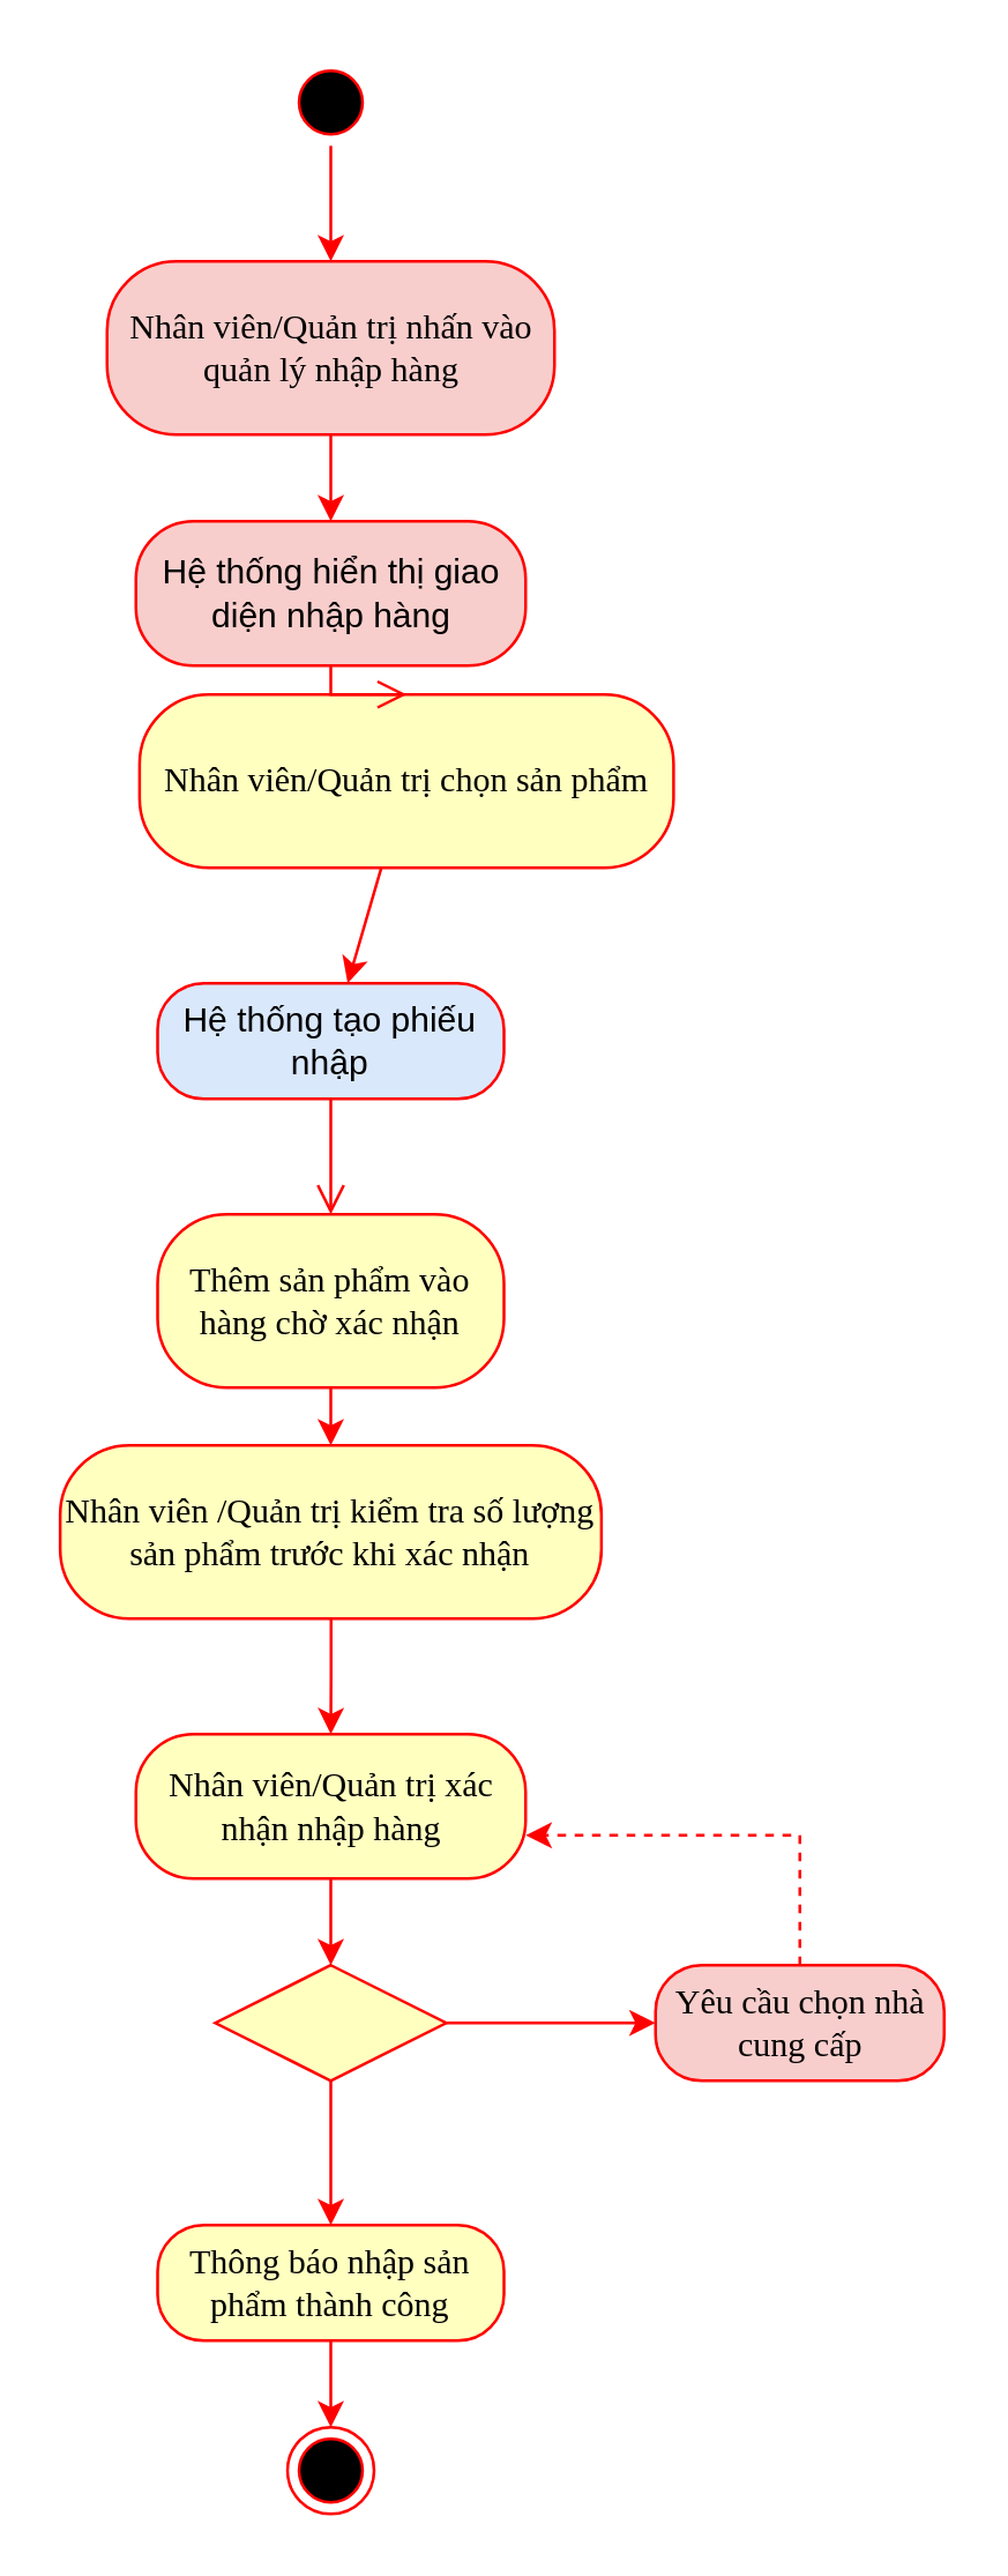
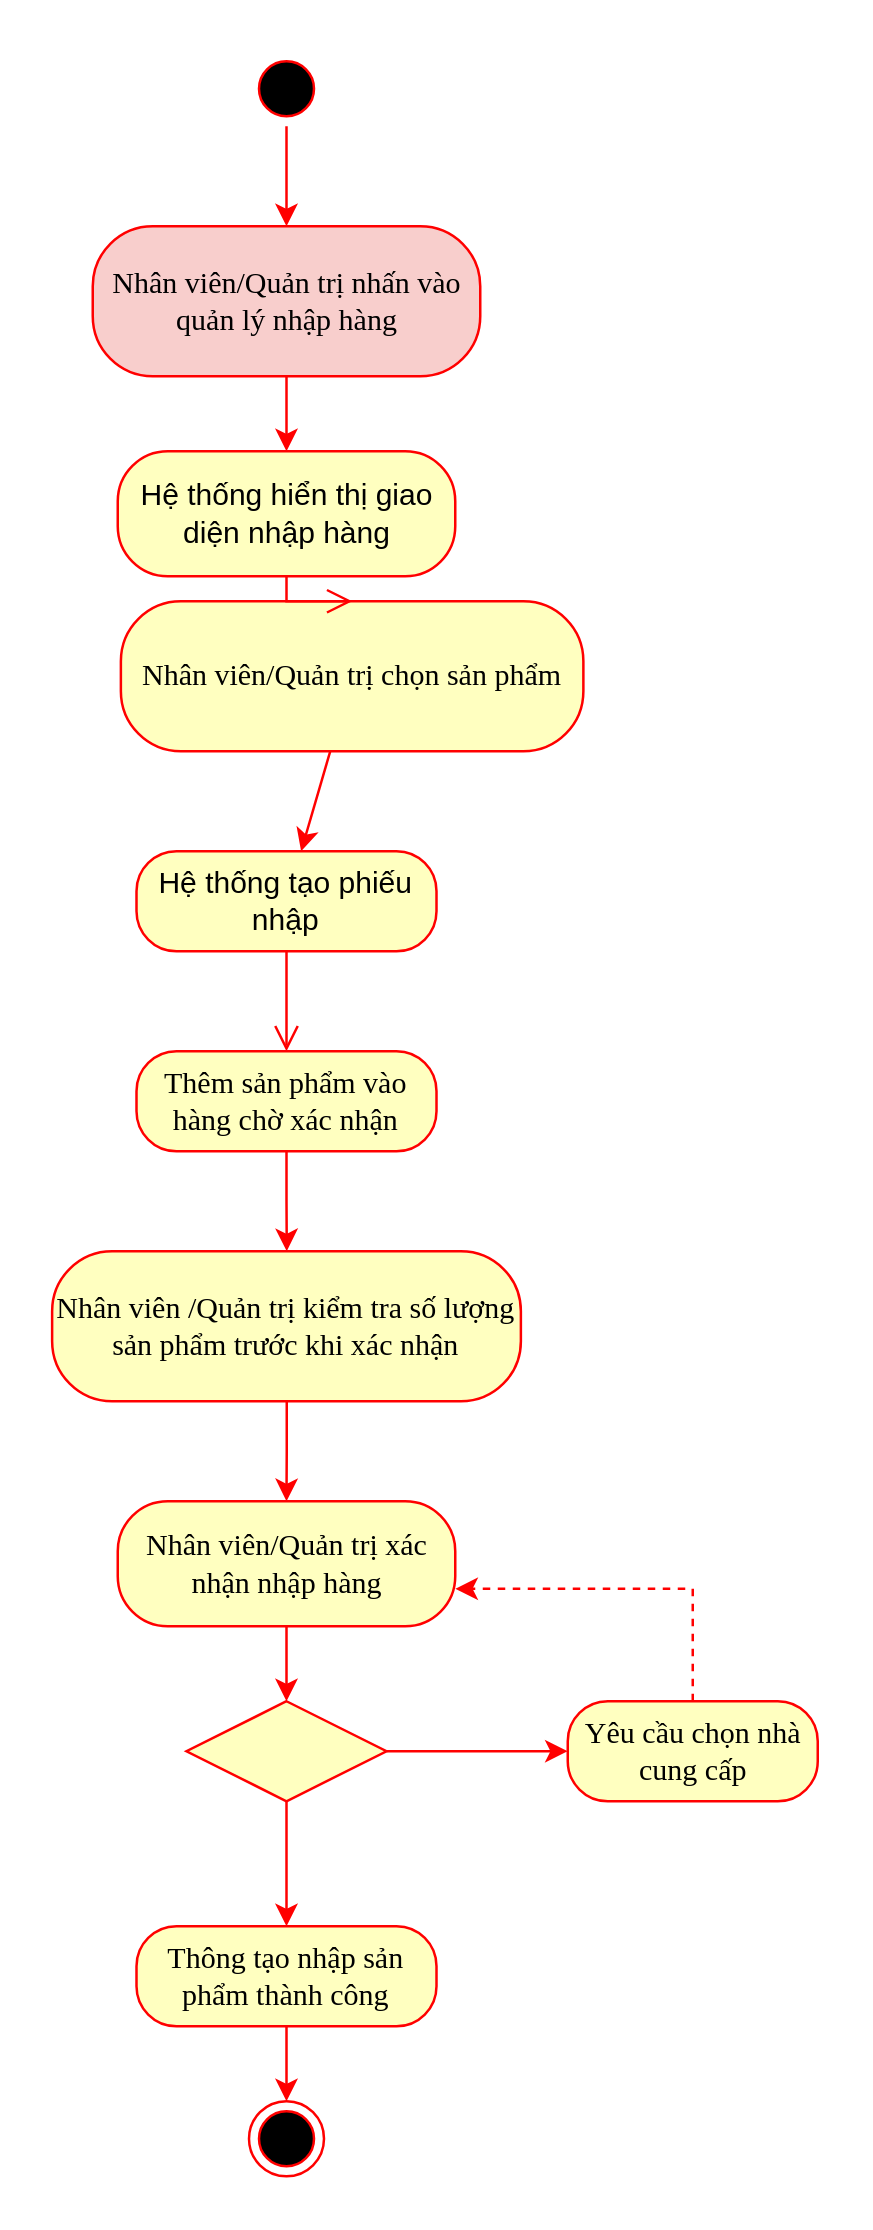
- <mxCell id="21" value="Hệ thống hiển thị giao diện nhập hàng" style="rounded=1;whiteSpace=wrap;html=1;arcSize=40;fontColor=#000000;fillColor=#f8cecc;strokeColor=#ff0000;" parent="1" vertex="1"><mxGeometry x="46.5" y="180" width="135" height="50" as="geometry" /></mxCell>
+ <mxCell id="21" value="Hệ thống hiển thị giao diện nhập hàng" style="rounded=1;whiteSpace=wrap;html=1;arcSize=40;fontColor=#000000;fillColor=#ffffc0;strokeColor=#ff0000;" parent="1" vertex="1"><mxGeometry x="46.5" y="180" width="135" height="50" as="geometry" /></mxCell>
- <mxCell id="23" value="Hệ thống tạo phiếu nhập" style="rounded=1;whiteSpace=wrap;html=1;arcSize=40;fontColor=#000000;fillColor=#dae8fc;strokeColor=#ff0000;" parent="1" vertex="1"><mxGeometry x="54" y="340" width="120" height="40" as="geometry" /></mxCell>
+ <mxCell id="23" value="Hệ thống tạo phiếu nhập" style="rounded=1;whiteSpace=wrap;html=1;arcSize=40;fontColor=#000000;fillColor=#ffffc0;strokeColor=#ff0000;" parent="1" vertex="1"><mxGeometry x="54" y="340" width="120" height="40" as="geometry" /></mxCell>
- <mxCell id="6" value="Thêm sản phẩm vào hàng chờ xác nhận" style="rounded=1;whiteSpace=wrap;html=1;arcSize=40;fontColor=#000000;fillColor=#ffffc0;strokeColor=#ff0000;fontFamily=Times New Roman;fontSize=12;" parent="1" vertex="1"><mxGeometry x="54" y="420" width="120" height="60" as="geometry" /></mxCell>
+ <mxCell id="6" value="Thêm sản phẩm vào hàng chờ xác nhận" style="rounded=1;whiteSpace=wrap;html=1;arcSize=40;fontColor=#000000;fillColor=#ffffc0;strokeColor=#ff0000;fontFamily=Times New Roman;fontSize=12;" parent="1" vertex="1"><mxGeometry x="54" y="420" width="120" height="40" as="geometry" /></mxCell>
- <mxCell id="12" value="Yêu cầu chọn nhà cung cấp" style="rounded=1;whiteSpace=wrap;html=1;arcSize=40;fontColor=#000000;fillColor=#f8cecc;strokeColor=#ff0000;fontFamily=Times New Roman;fontSize=12;" parent="1" vertex="1"><mxGeometry x="226.5" y="680" width="100" height="40" as="geometry" /></mxCell>
+ <mxCell id="12" value="Yêu cầu chọn nhà cung cấp" style="rounded=1;whiteSpace=wrap;html=1;arcSize=40;fontColor=#000000;fillColor=#ffffc0;strokeColor=#ff0000;fontFamily=Times New Roman;fontSize=12;" parent="1" vertex="1"><mxGeometry x="226.5" y="680" width="100" height="40" as="geometry" /></mxCell>
- <mxCell id="14" value="Thông báo nhập sản phẩm thành công" style="rounded=1;whiteSpace=wrap;html=1;arcSize=40;fontColor=#000000;fillColor=#ffffc0;strokeColor=#ff0000;fontFamily=Times New Roman;fontSize=12;" parent="1" vertex="1"><mxGeometry x="54" y="770" width="120" height="40" as="geometry" /></mxCell>
+ <mxCell id="14" value="Thông tạo nhập sản phẩm thành công" style="rounded=1;whiteSpace=wrap;html=1;arcSize=40;fontColor=#000000;fillColor=#ffffc0;strokeColor=#ff0000;fontFamily=Times New Roman;fontSize=12;" parent="1" vertex="1"><mxGeometry x="54" y="770" width="120" height="40" as="geometry" /></mxCell>
